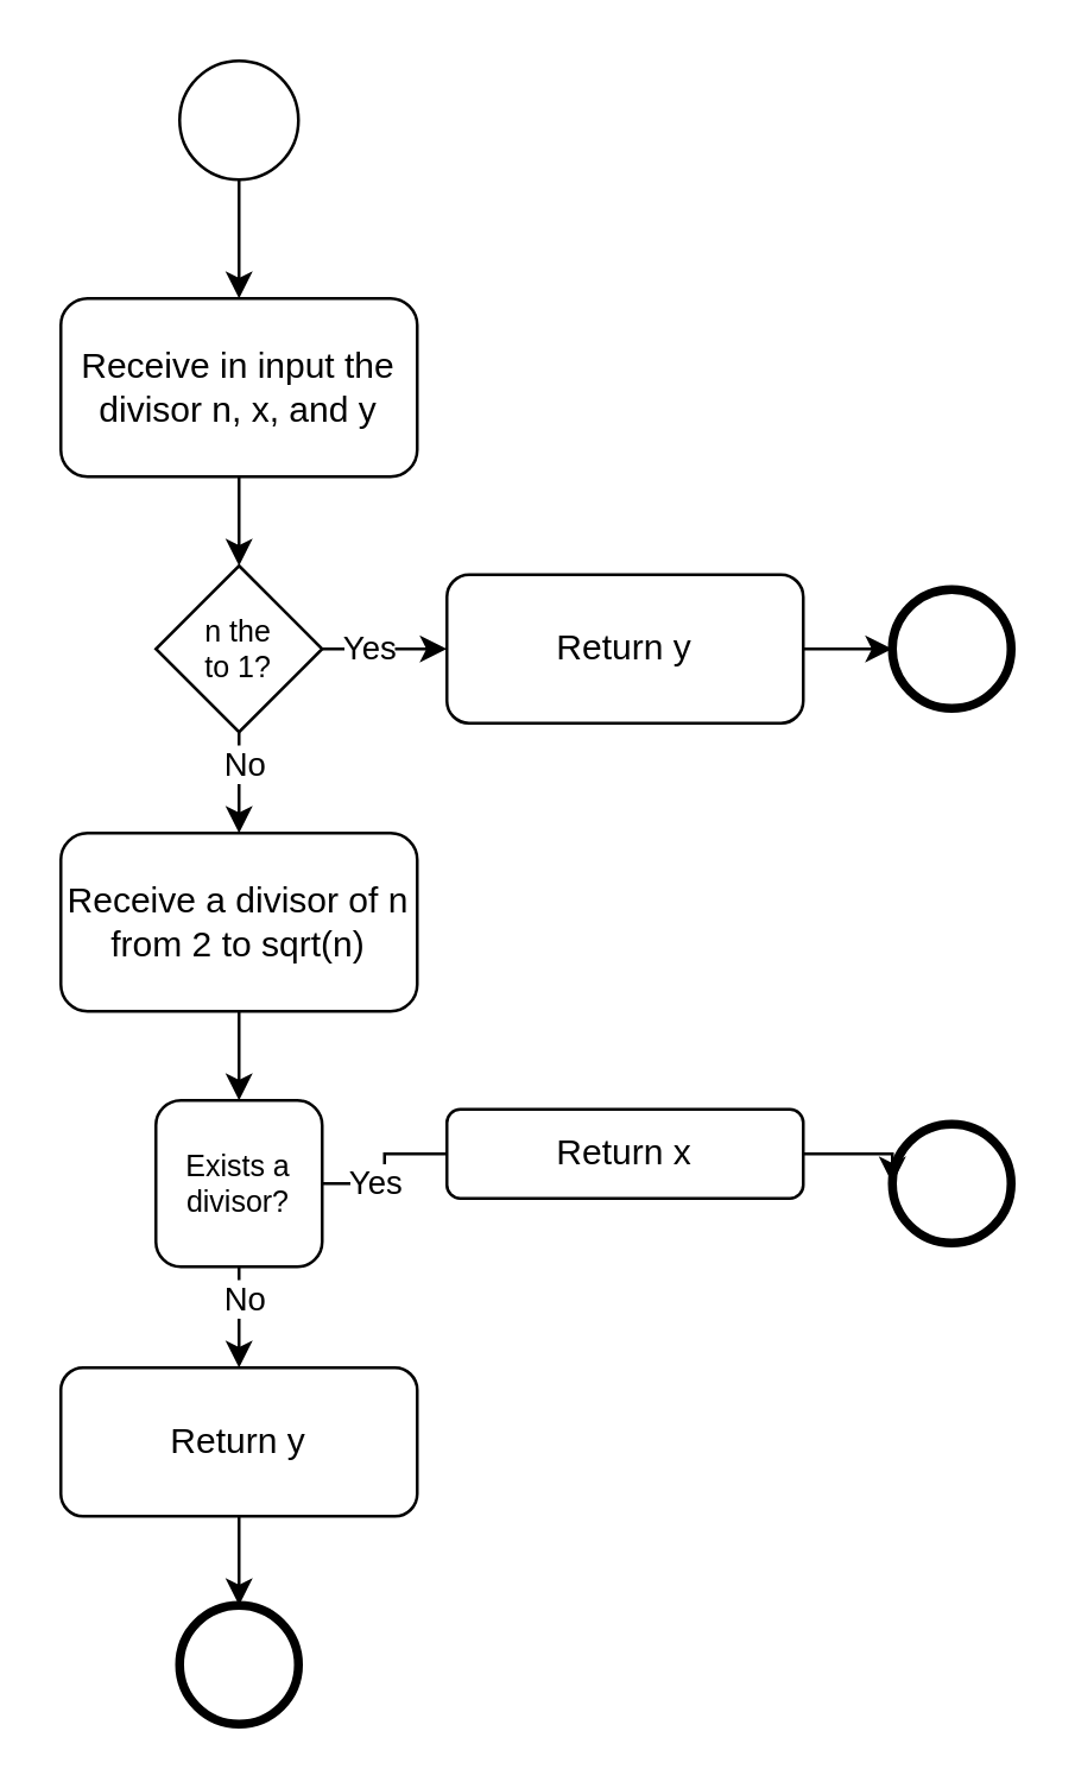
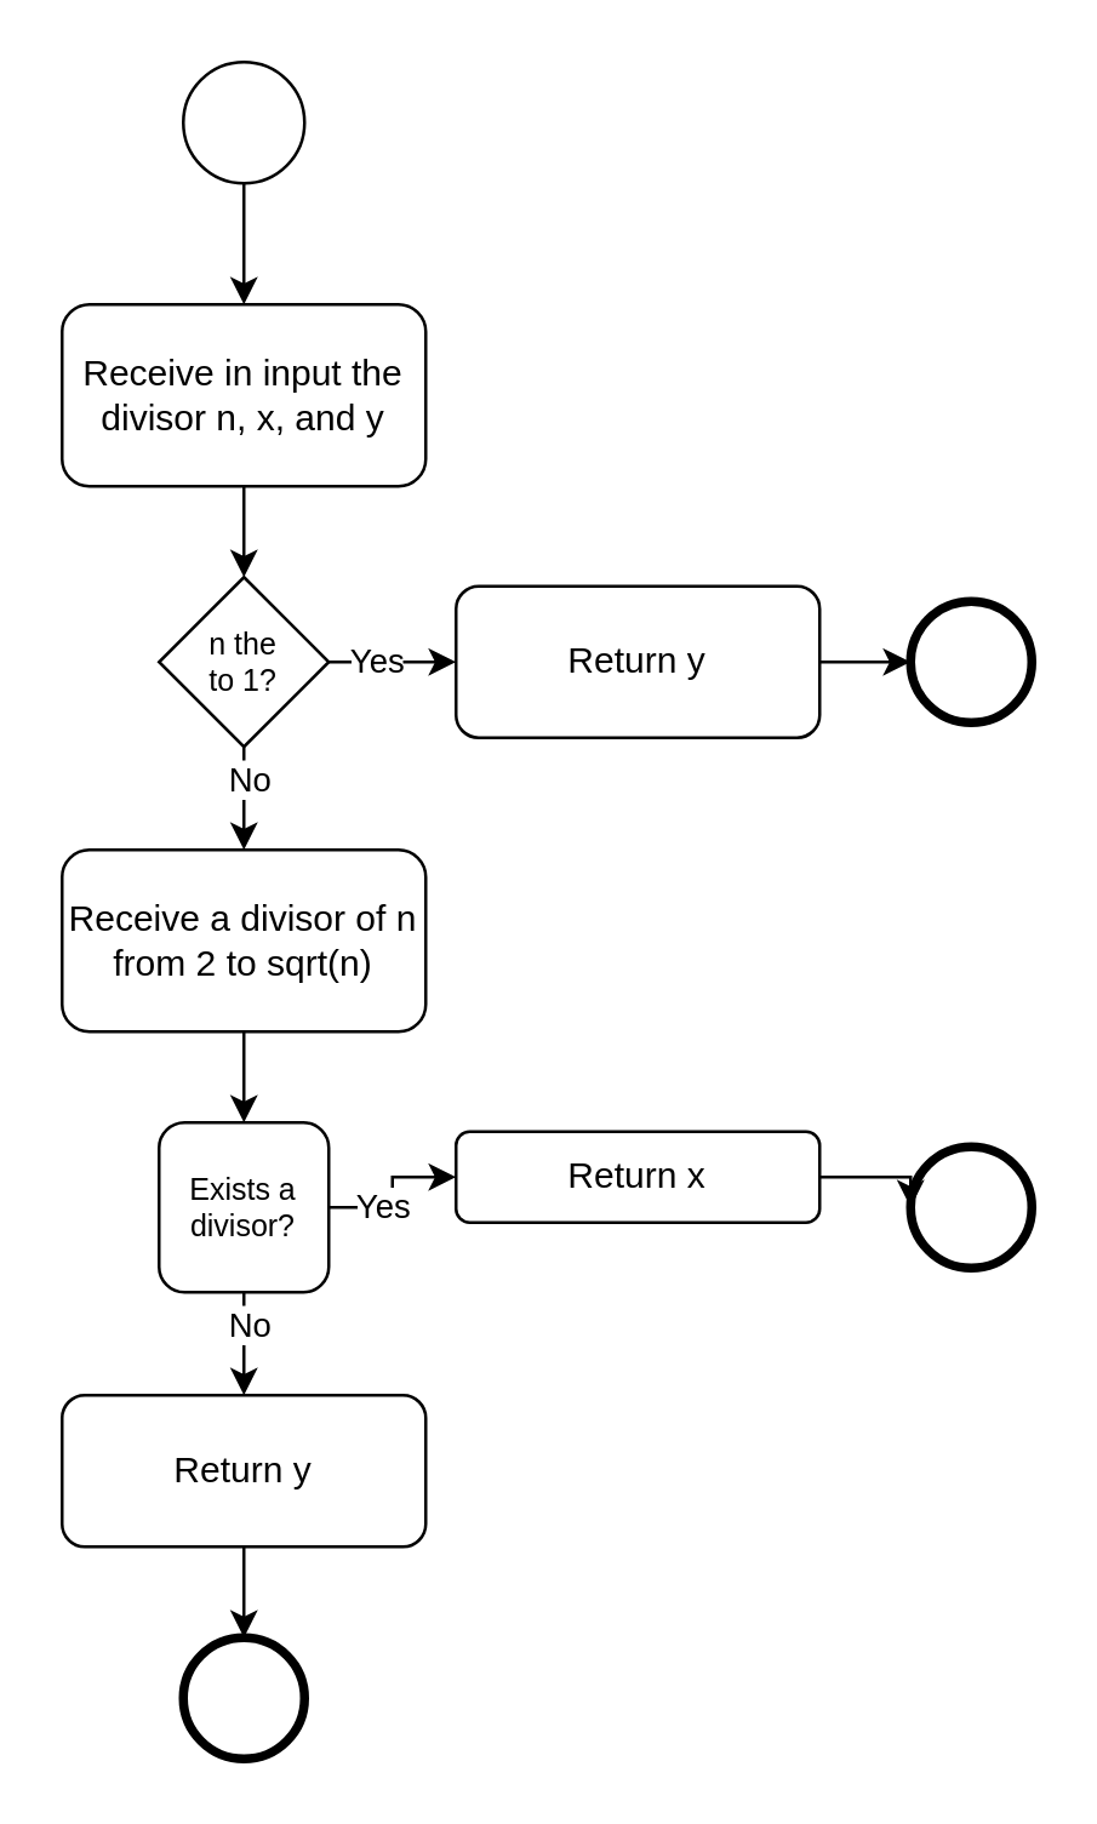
- <mxCell id="8" style="edgeStyle=orthogonalEdgeStyle;rounded=0;orthogonalLoop=1;jettySize=auto;html=1;exitX=1;exitY=0.5;exitDx=0;exitDy=0;entryX=0;entryY=0.5;entryDx=0;entryDy=0;endArrow=none;" edge="1" parent="1" source="12" target="14"><mxGeometry relative="1" as="geometry" /></mxCell>
+ <mxCell id="8" style="edgeStyle=orthogonalEdgeStyle;rounded=0;orthogonalLoop=1;jettySize=auto;html=1;exitX=1;exitY=0.5;exitDx=0;exitDy=0;entryX=0;entryY=0.5;entryDx=0;entryDy=0;" edge="1" parent="1" source="12" target="14"><mxGeometry relative="1" as="geometry" /></mxCell>
